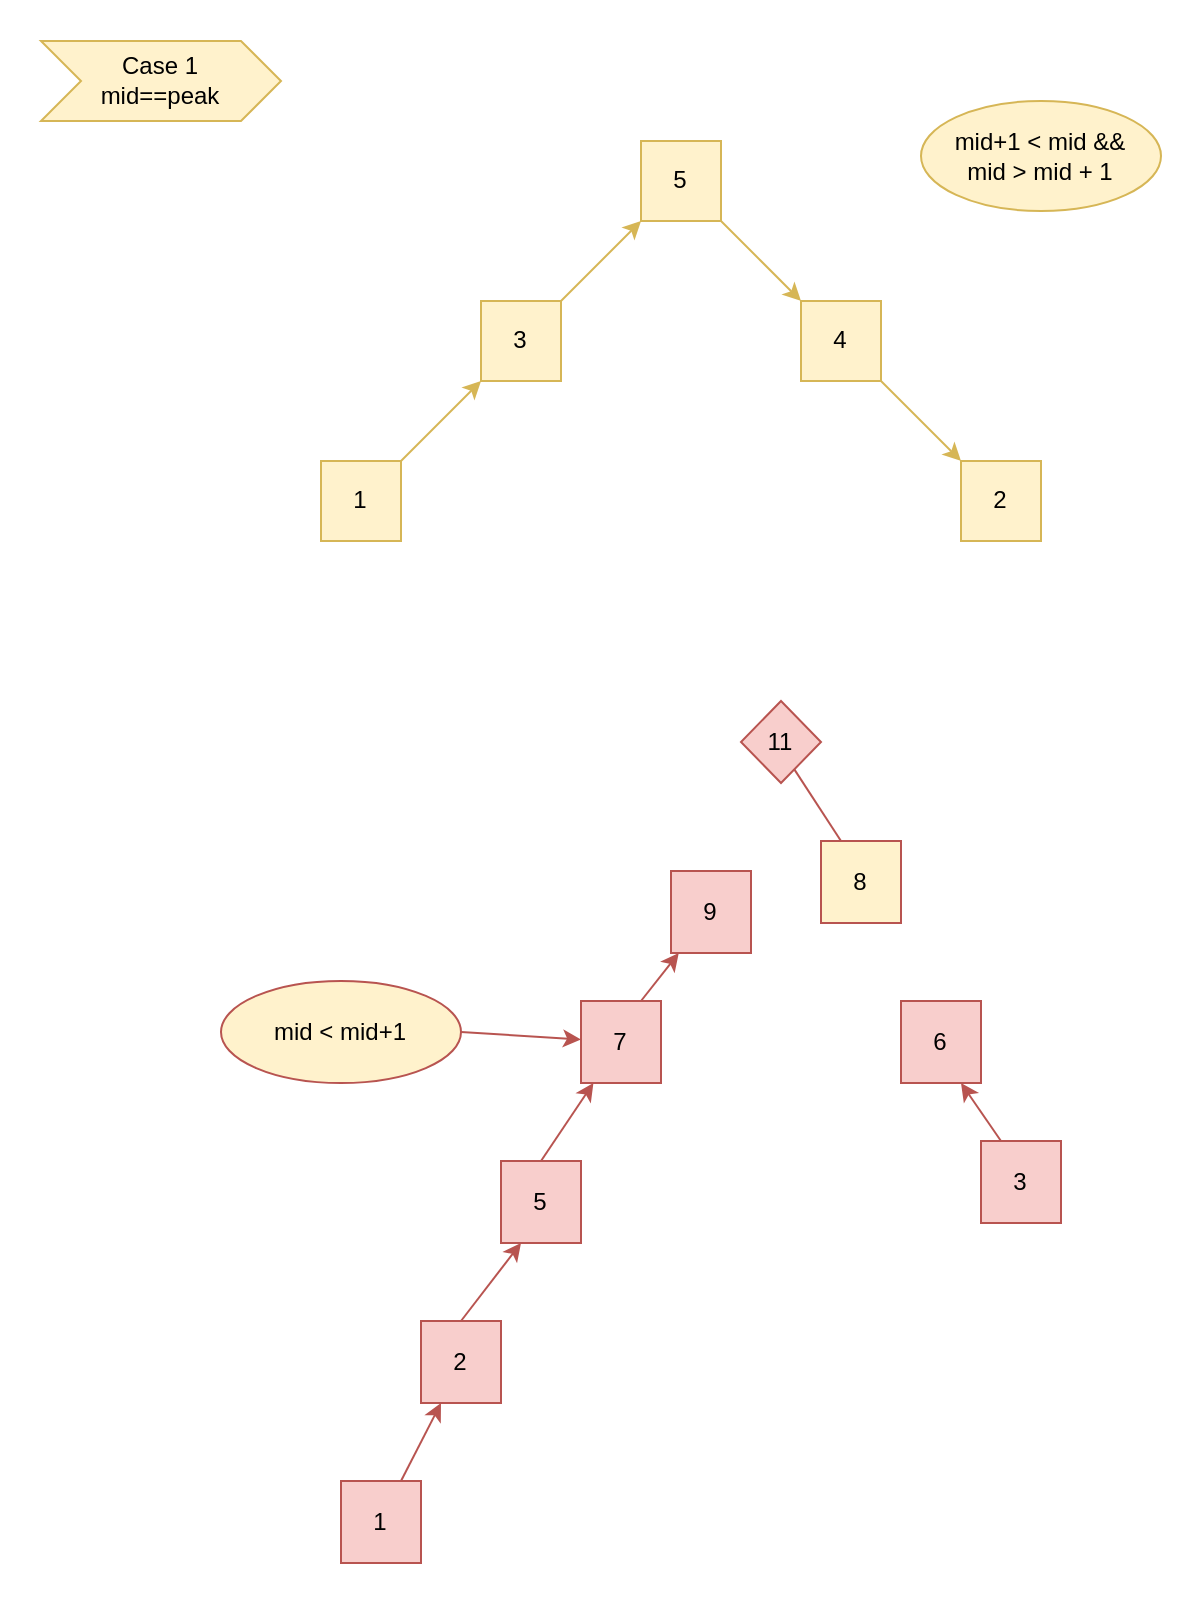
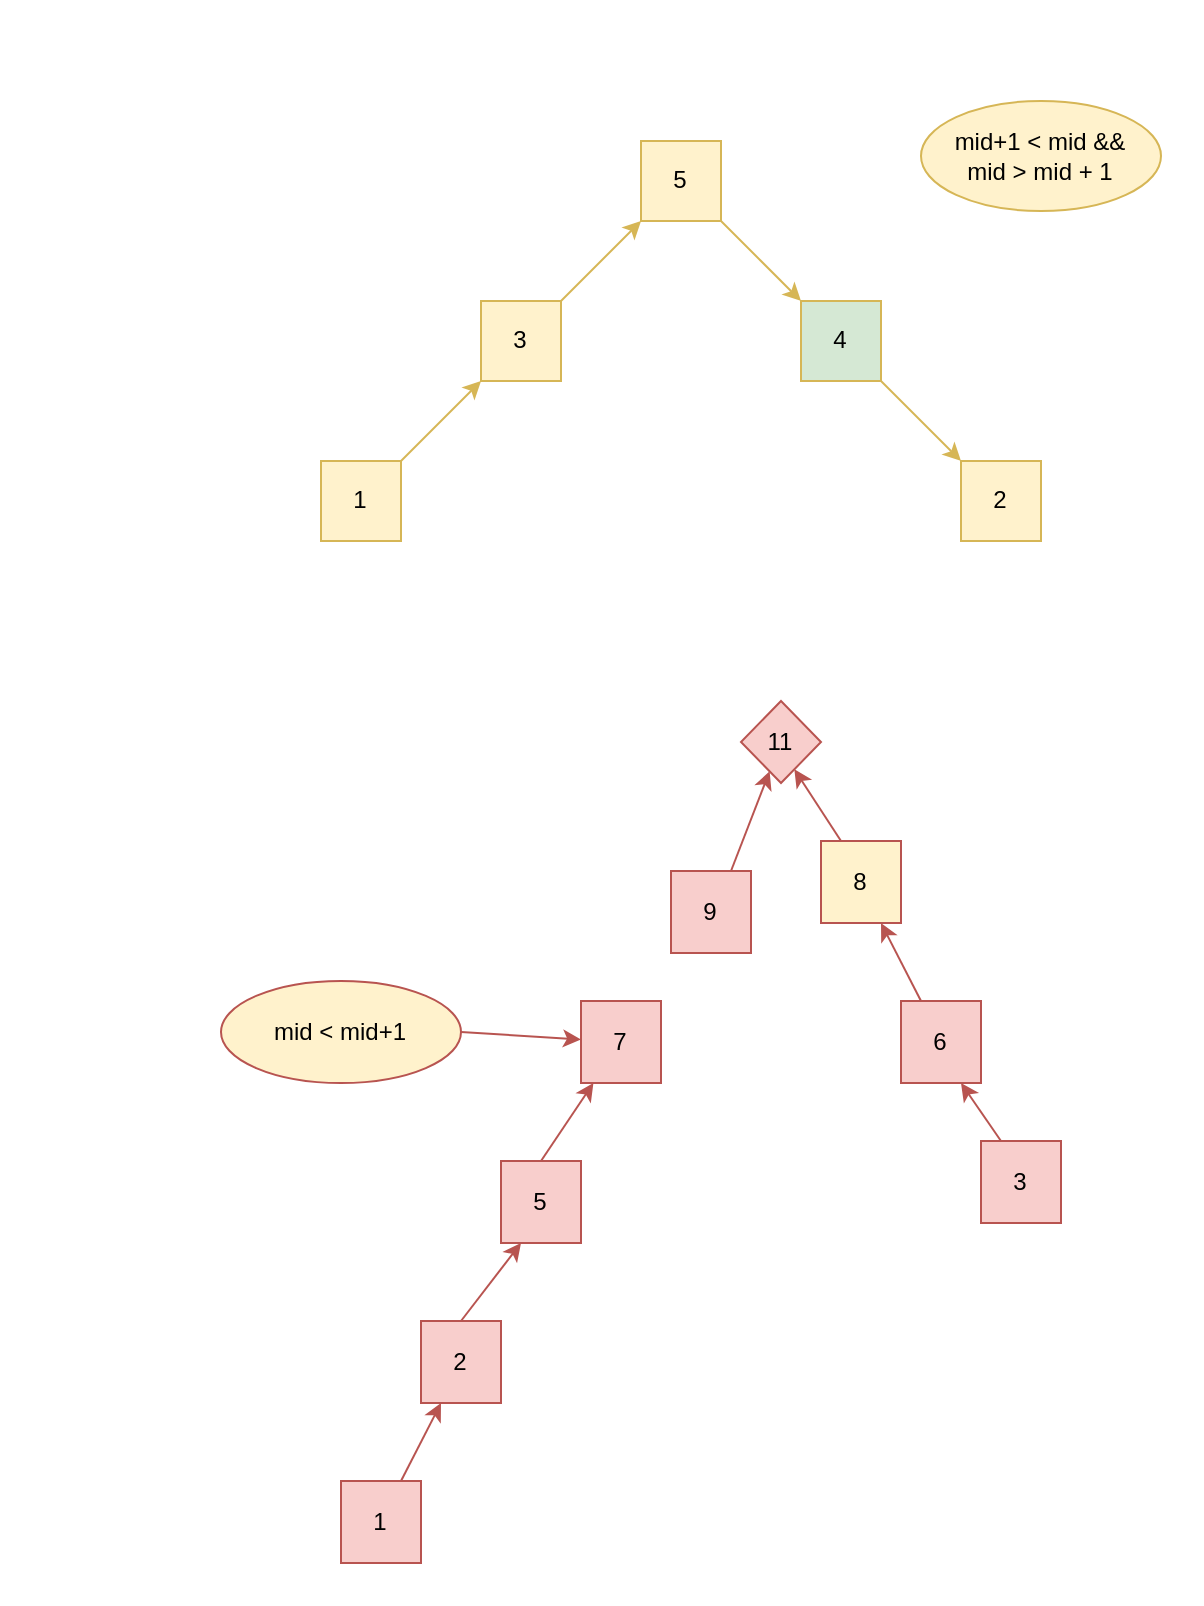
- <mxCell id="2" value="Case 1&lt;br&gt;mid==peak" style="shape=step;perimeter=stepPerimeter;whiteSpace=wrap;html=1;fixedSize=1;fillColor=#fff2cc;strokeColor=#d6b656;" vertex="1" parent="1"><mxGeometry x="20" y="20" width="120" height="40" as="geometry" /></mxCell>
- <mxCell id="10" value="4" style="rounded=0;whiteSpace=wrap;html=1;fillColor=#fff2cc;strokeColor=#d6b656;" vertex="1" parent="1"><mxGeometry x="400" y="150" width="40" height="40" as="geometry" /></mxCell>
+ <mxCell id="10" value="4" style="rounded=0;whiteSpace=wrap;html=1;fillColor=#d5e8d4;strokeColor=#d6b656;" vertex="1" parent="1"><mxGeometry x="400" y="150" width="40" height="40" as="geometry" /></mxCell>
- <mxCell id="25" style="edgeStyle=none;html=1;exitX=0.25;exitY=0;exitDx=0;exitDy=0;entryX=0.75;entryY=1;entryDx=0;entryDy=0;fillColor=#f8cecc;strokeColor=#b85450;endArrow=none;" edge="1" parent="1" source="26" target="24"><mxGeometry relative="1" as="geometry" /></mxCell>
+ <mxCell id="25" style="edgeStyle=none;html=1;exitX=0.25;exitY=0;exitDx=0;exitDy=0;entryX=0.75;entryY=1;entryDx=0;entryDy=0;fillColor=#f8cecc;strokeColor=#b85450;" edge="1" parent="1" source="26" target="24"><mxGeometry relative="1" as="geometry" /></mxCell>
+ <mxCell id="18" style="edgeStyle=none;html=1;exitX=0.75;exitY=0;exitDx=0;exitDy=0;fillColor=#f8cecc;strokeColor=#b85450;" edge="1" parent="1" source="19" target="24"><mxGeometry relative="1" as="geometry" /></mxCell>
+ <mxCell id="27" style="edgeStyle=none;html=1;exitX=0.25;exitY=0;exitDx=0;exitDy=0;entryX=0.75;entryY=1;entryDx=0;entryDy=0;fillColor=#f8cecc;strokeColor=#b85450;" edge="1" parent="1" source="28" target="26"><mxGeometry relative="1" as="geometry" /></mxCell>
- <mxCell id="20" style="edgeStyle=none;html=1;exitX=0.75;exitY=0;exitDx=0;exitDy=0;fillColor=#f8cecc;strokeColor=#b85450;" edge="1" parent="1" source="21" target="19"><mxGeometry relative="1" as="geometry" /></mxCell>
